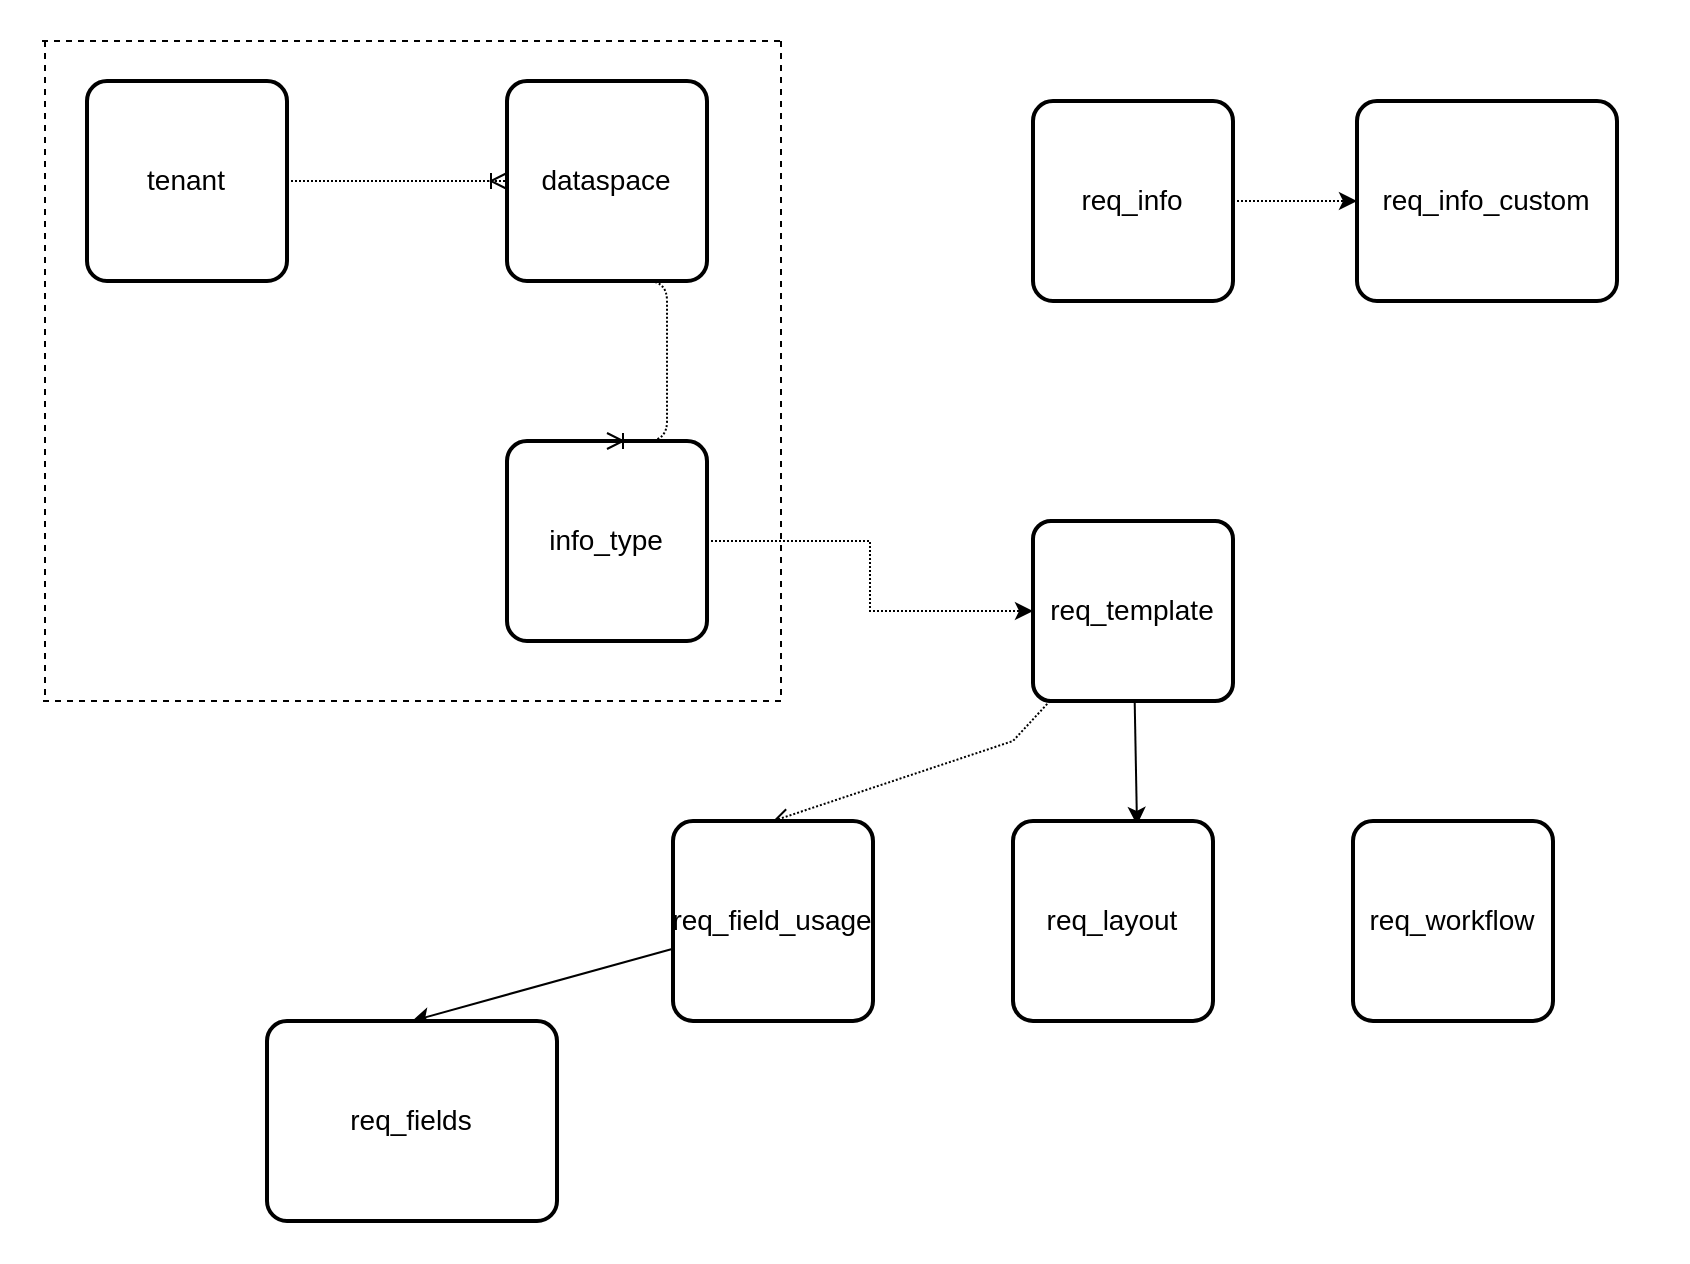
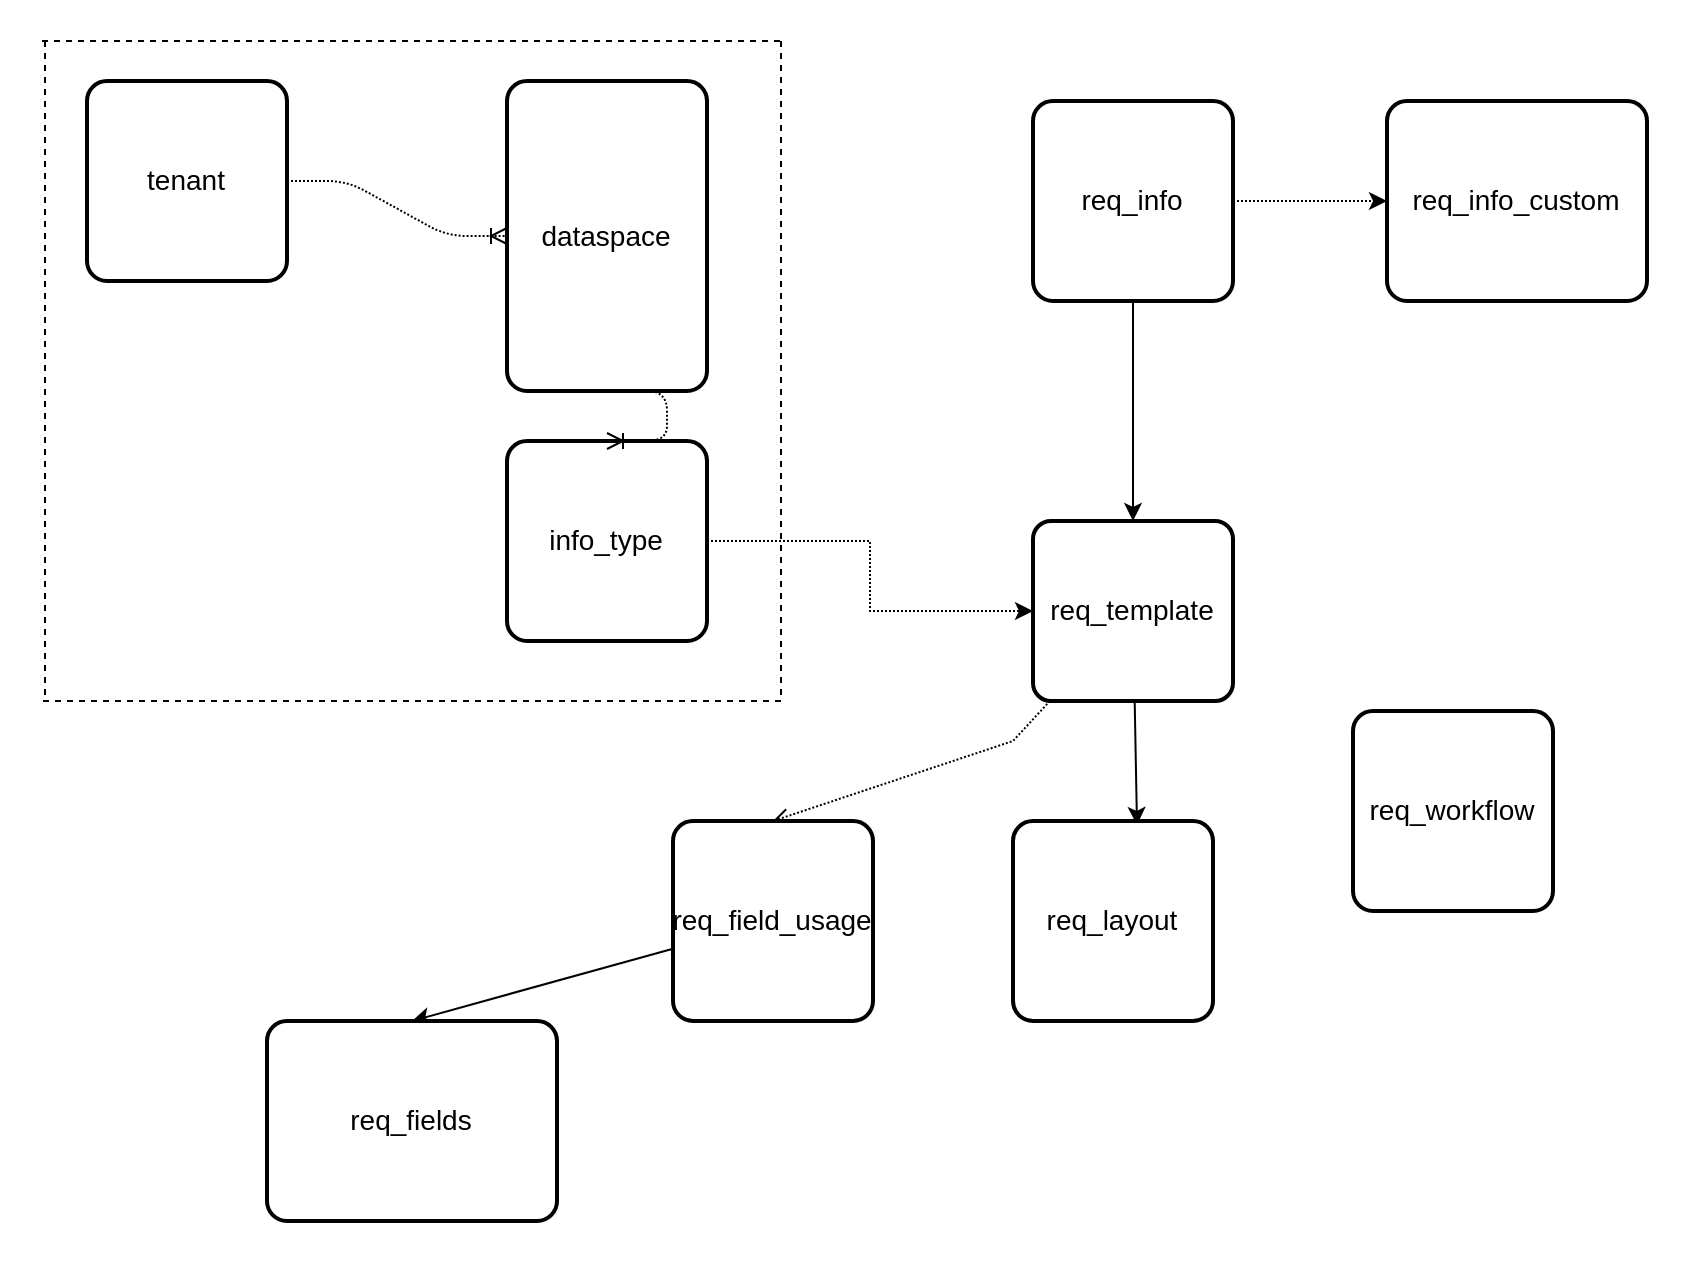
- <mxCell id="14" value="dataspace" style="strokeWidth=2;rounded=1;arcSize=10;whiteSpace=wrap;html=1;align=center;fontSize=14;" vertex="1" parent="1"><mxGeometry x="253" y="40" width="100" height="100" as="geometry" /></mxCell>
+ <mxCell id="14" value="dataspace" style="strokeWidth=2;rounded=1;arcSize=10;whiteSpace=wrap;html=1;align=center;fontSize=14;" vertex="1" parent="1"><mxGeometry x="253" y="40" width="100" height="155" as="geometry" /></mxCell>
- <mxCell id="12" value="req_info_custom" style="strokeWidth=2;rounded=1;arcSize=10;whiteSpace=wrap;html=1;align=center;fontSize=14;" vertex="1" parent="1"><mxGeometry x="678" y="50" width="130" height="100" as="geometry" /></mxCell>
+ <mxCell id="12" value="req_info_custom" style="strokeWidth=2;rounded=1;arcSize=10;whiteSpace=wrap;html=1;align=center;fontSize=14;" vertex="1" parent="1"><mxGeometry x="693" y="50" width="130" height="100" as="geometry" /></mxCell>
+ <mxCell id="2" style="edgeStyle=none;rounded=0;orthogonalLoop=1;jettySize=auto;html=1;exitX=0.5;exitY=1;exitDx=0;exitDy=0;" edge="1" parent="1" source="4" target="7"><mxGeometry relative="1" as="geometry" /></mxCell>
- <mxCell id="11" value="req_workflow&lt;br&gt;" style="strokeWidth=2;rounded=1;arcSize=10;whiteSpace=wrap;html=1;align=center;fontSize=14;" vertex="1" parent="1"><mxGeometry x="676" y="410" width="100" height="100" as="geometry" /></mxCell>
+ <mxCell id="11" value="req_workflow&lt;br&gt;" style="strokeWidth=2;rounded=1;arcSize=10;whiteSpace=wrap;html=1;align=center;fontSize=14;" vertex="1" parent="1"><mxGeometry x="676" y="355" width="100" height="100" as="geometry" /></mxCell>
